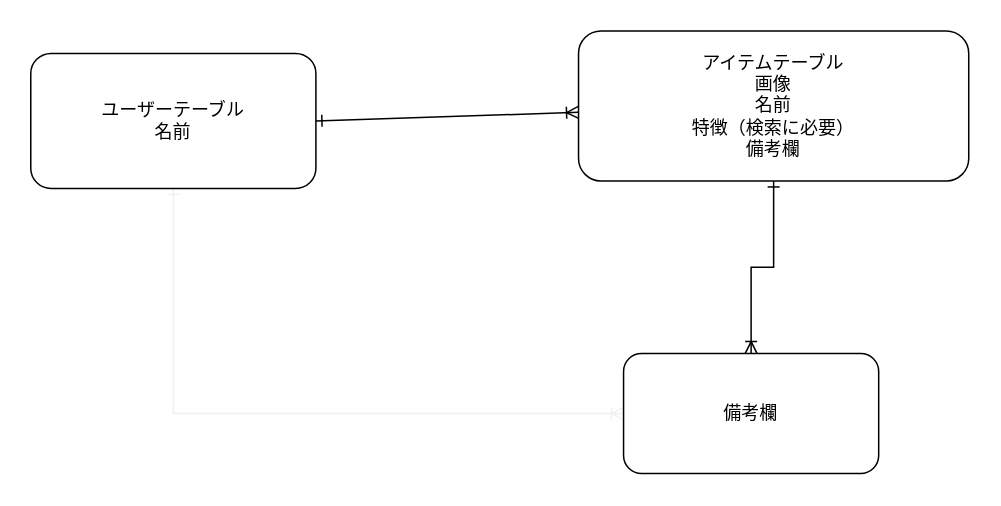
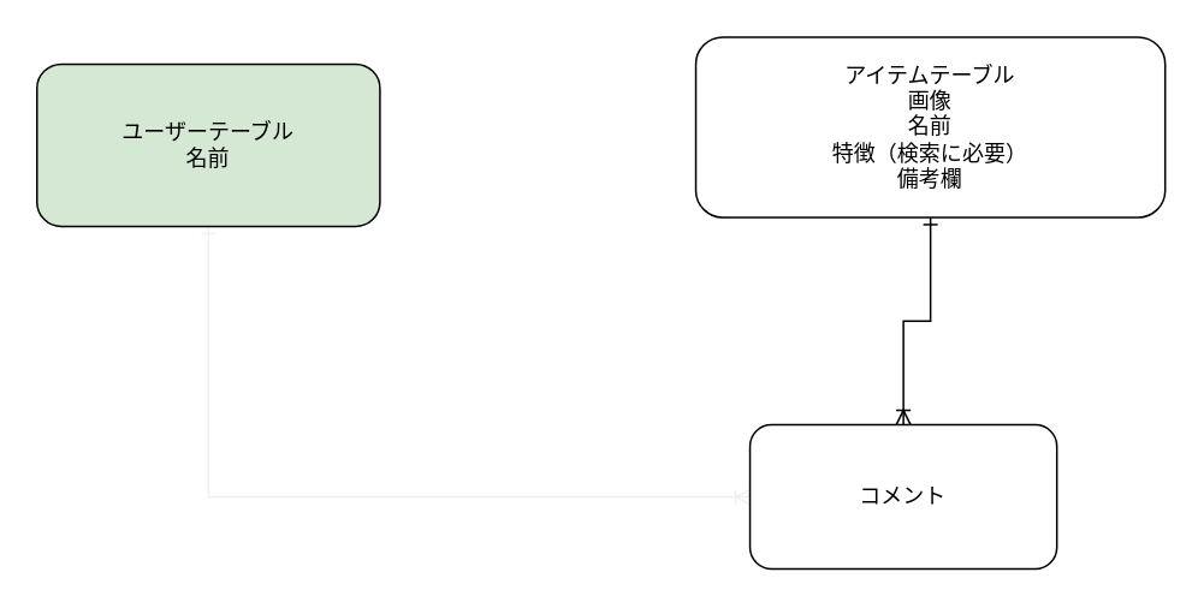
- <mxCell id="4" style="edgeStyle=none;rounded=1;orthogonalLoop=1;jettySize=auto;html=1;entryX=1;entryY=0.5;entryDx=0;entryDy=0;startArrow=ERoneToMany;startFill=0;endArrow=ERone;endFill=0;" parent="1" source="6" target="3" edge="1"><mxGeometry relative="1" as="geometry" /></mxCell>
- <mxCell id="3" value="ユーザーテーブル&lt;br&gt;名前" style="rounded=1;whiteSpace=wrap;html=1;" parent="1" vertex="1"><mxGeometry x="20" y="35" width="190" height="90" as="geometry" /></mxCell>
+ <mxCell id="3" value="ユーザーテーブル&lt;br&gt;名前" style="rounded=1;whiteSpace=wrap;html=1;fillColor=#d5e8d4;" parent="1" vertex="1"><mxGeometry x="20" y="35" width="190" height="90" as="geometry" /></mxCell>
- <mxCell id="8" value="備考欄" style="whiteSpace=wrap;html=1;rounded=1;" vertex="1" parent="1"><mxGeometry x="415" y="235" width="170" height="80" as="geometry" /></mxCell>
+ <mxCell id="8" value="コメント" style="whiteSpace=wrap;html=1;rounded=1;" vertex="1" parent="1"><mxGeometry x="415" y="235" width="170" height="80" as="geometry" /></mxCell>
